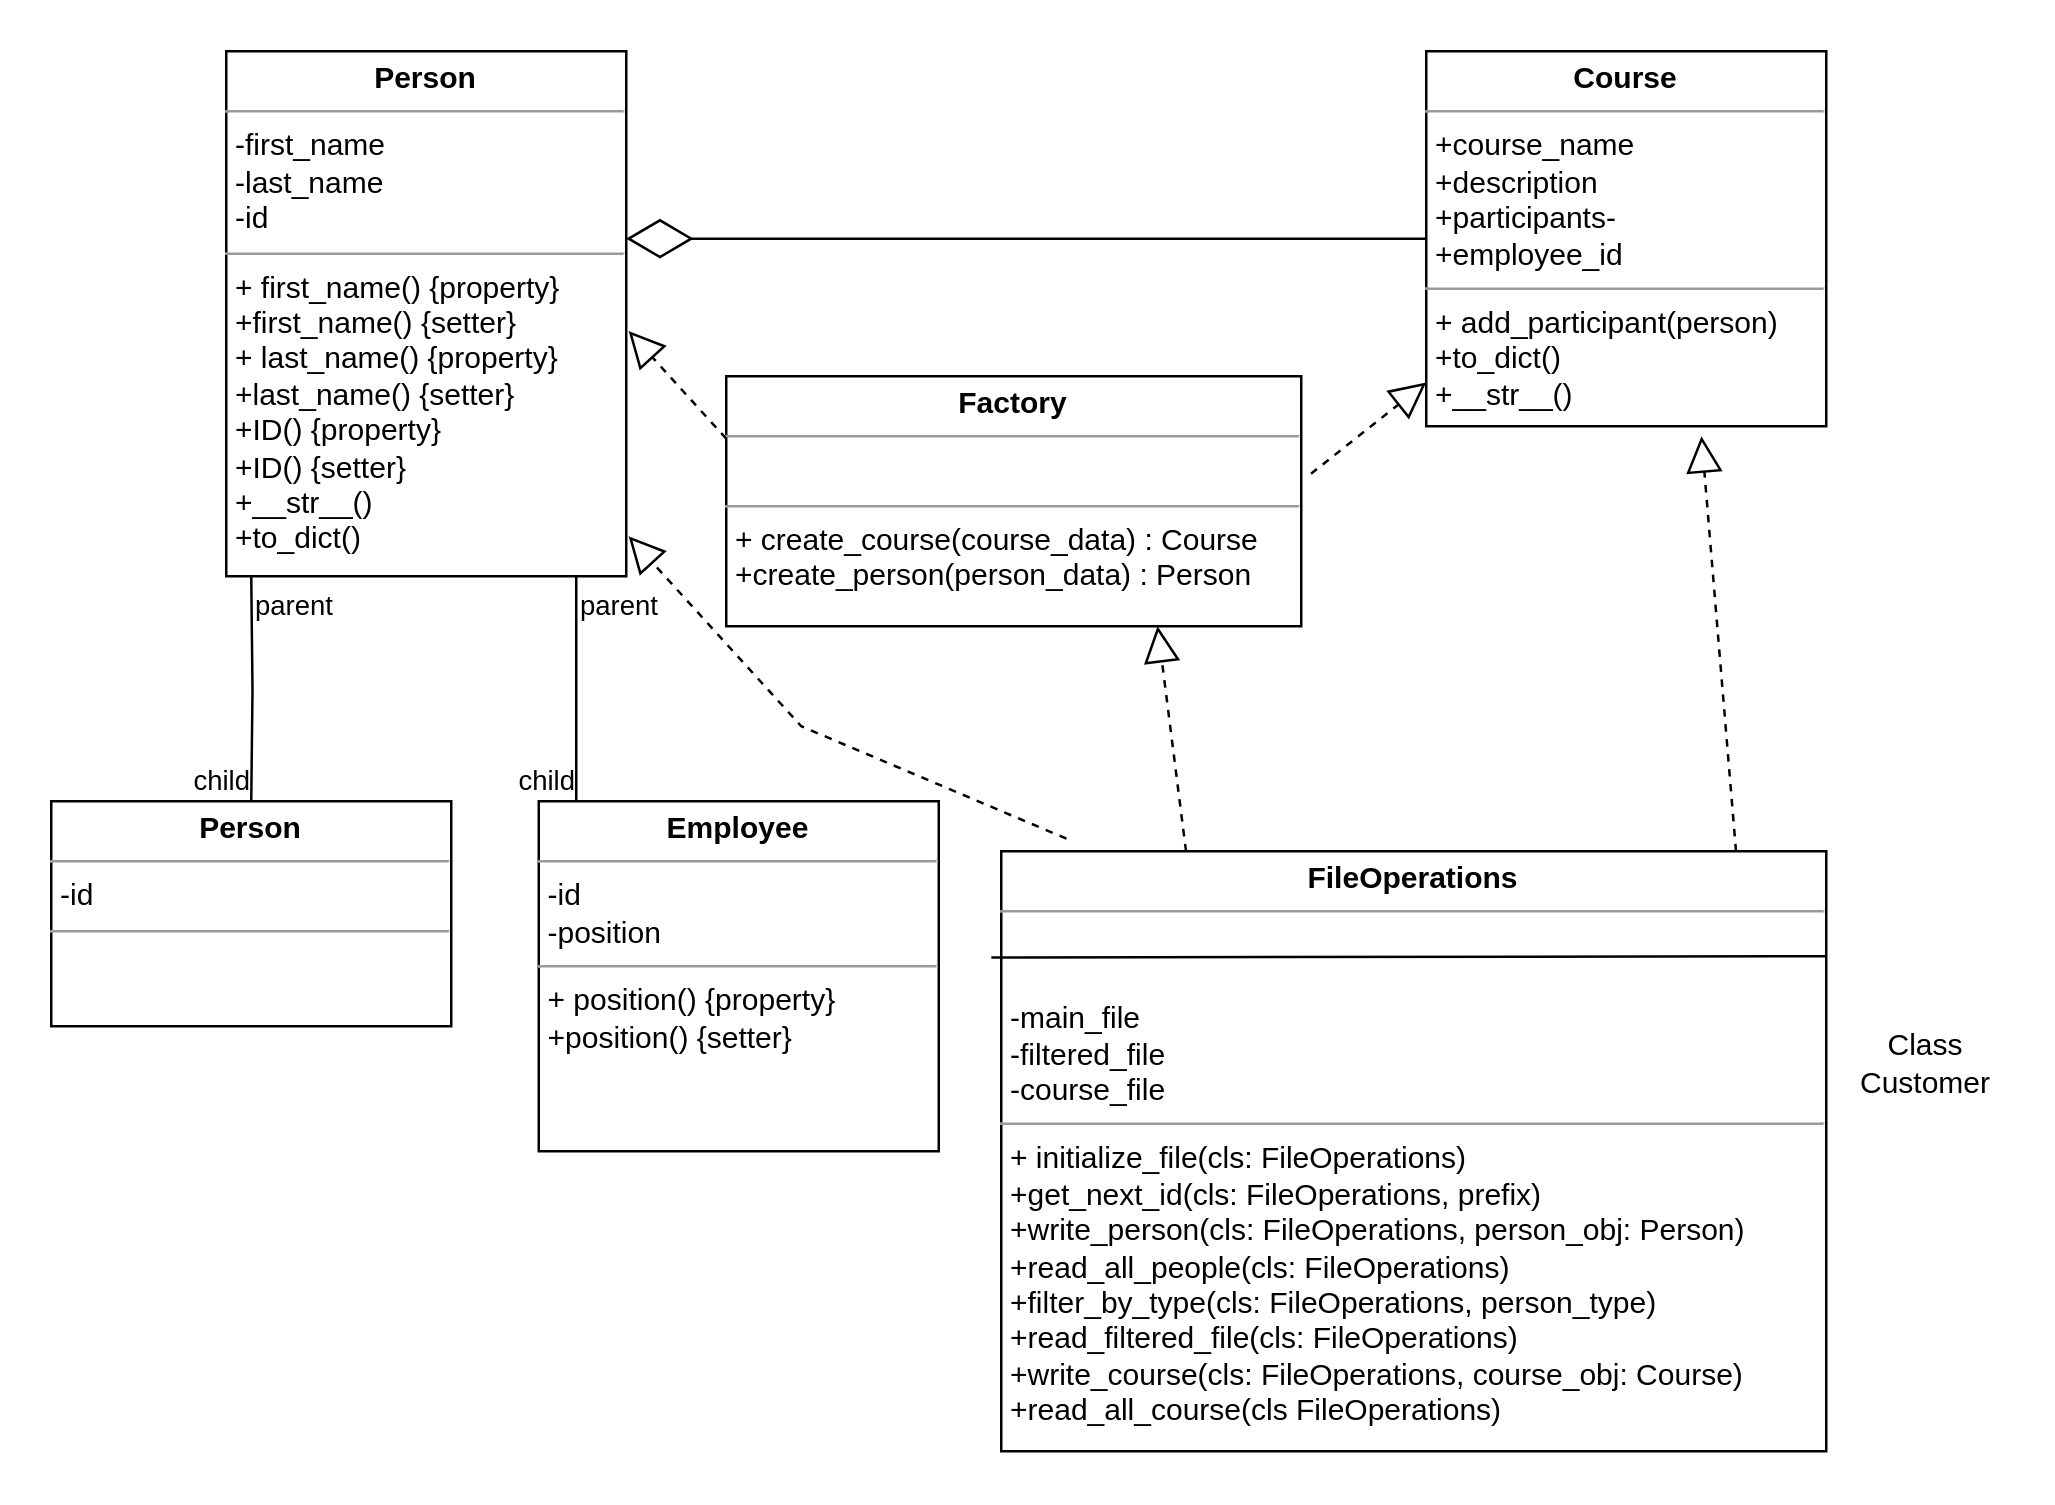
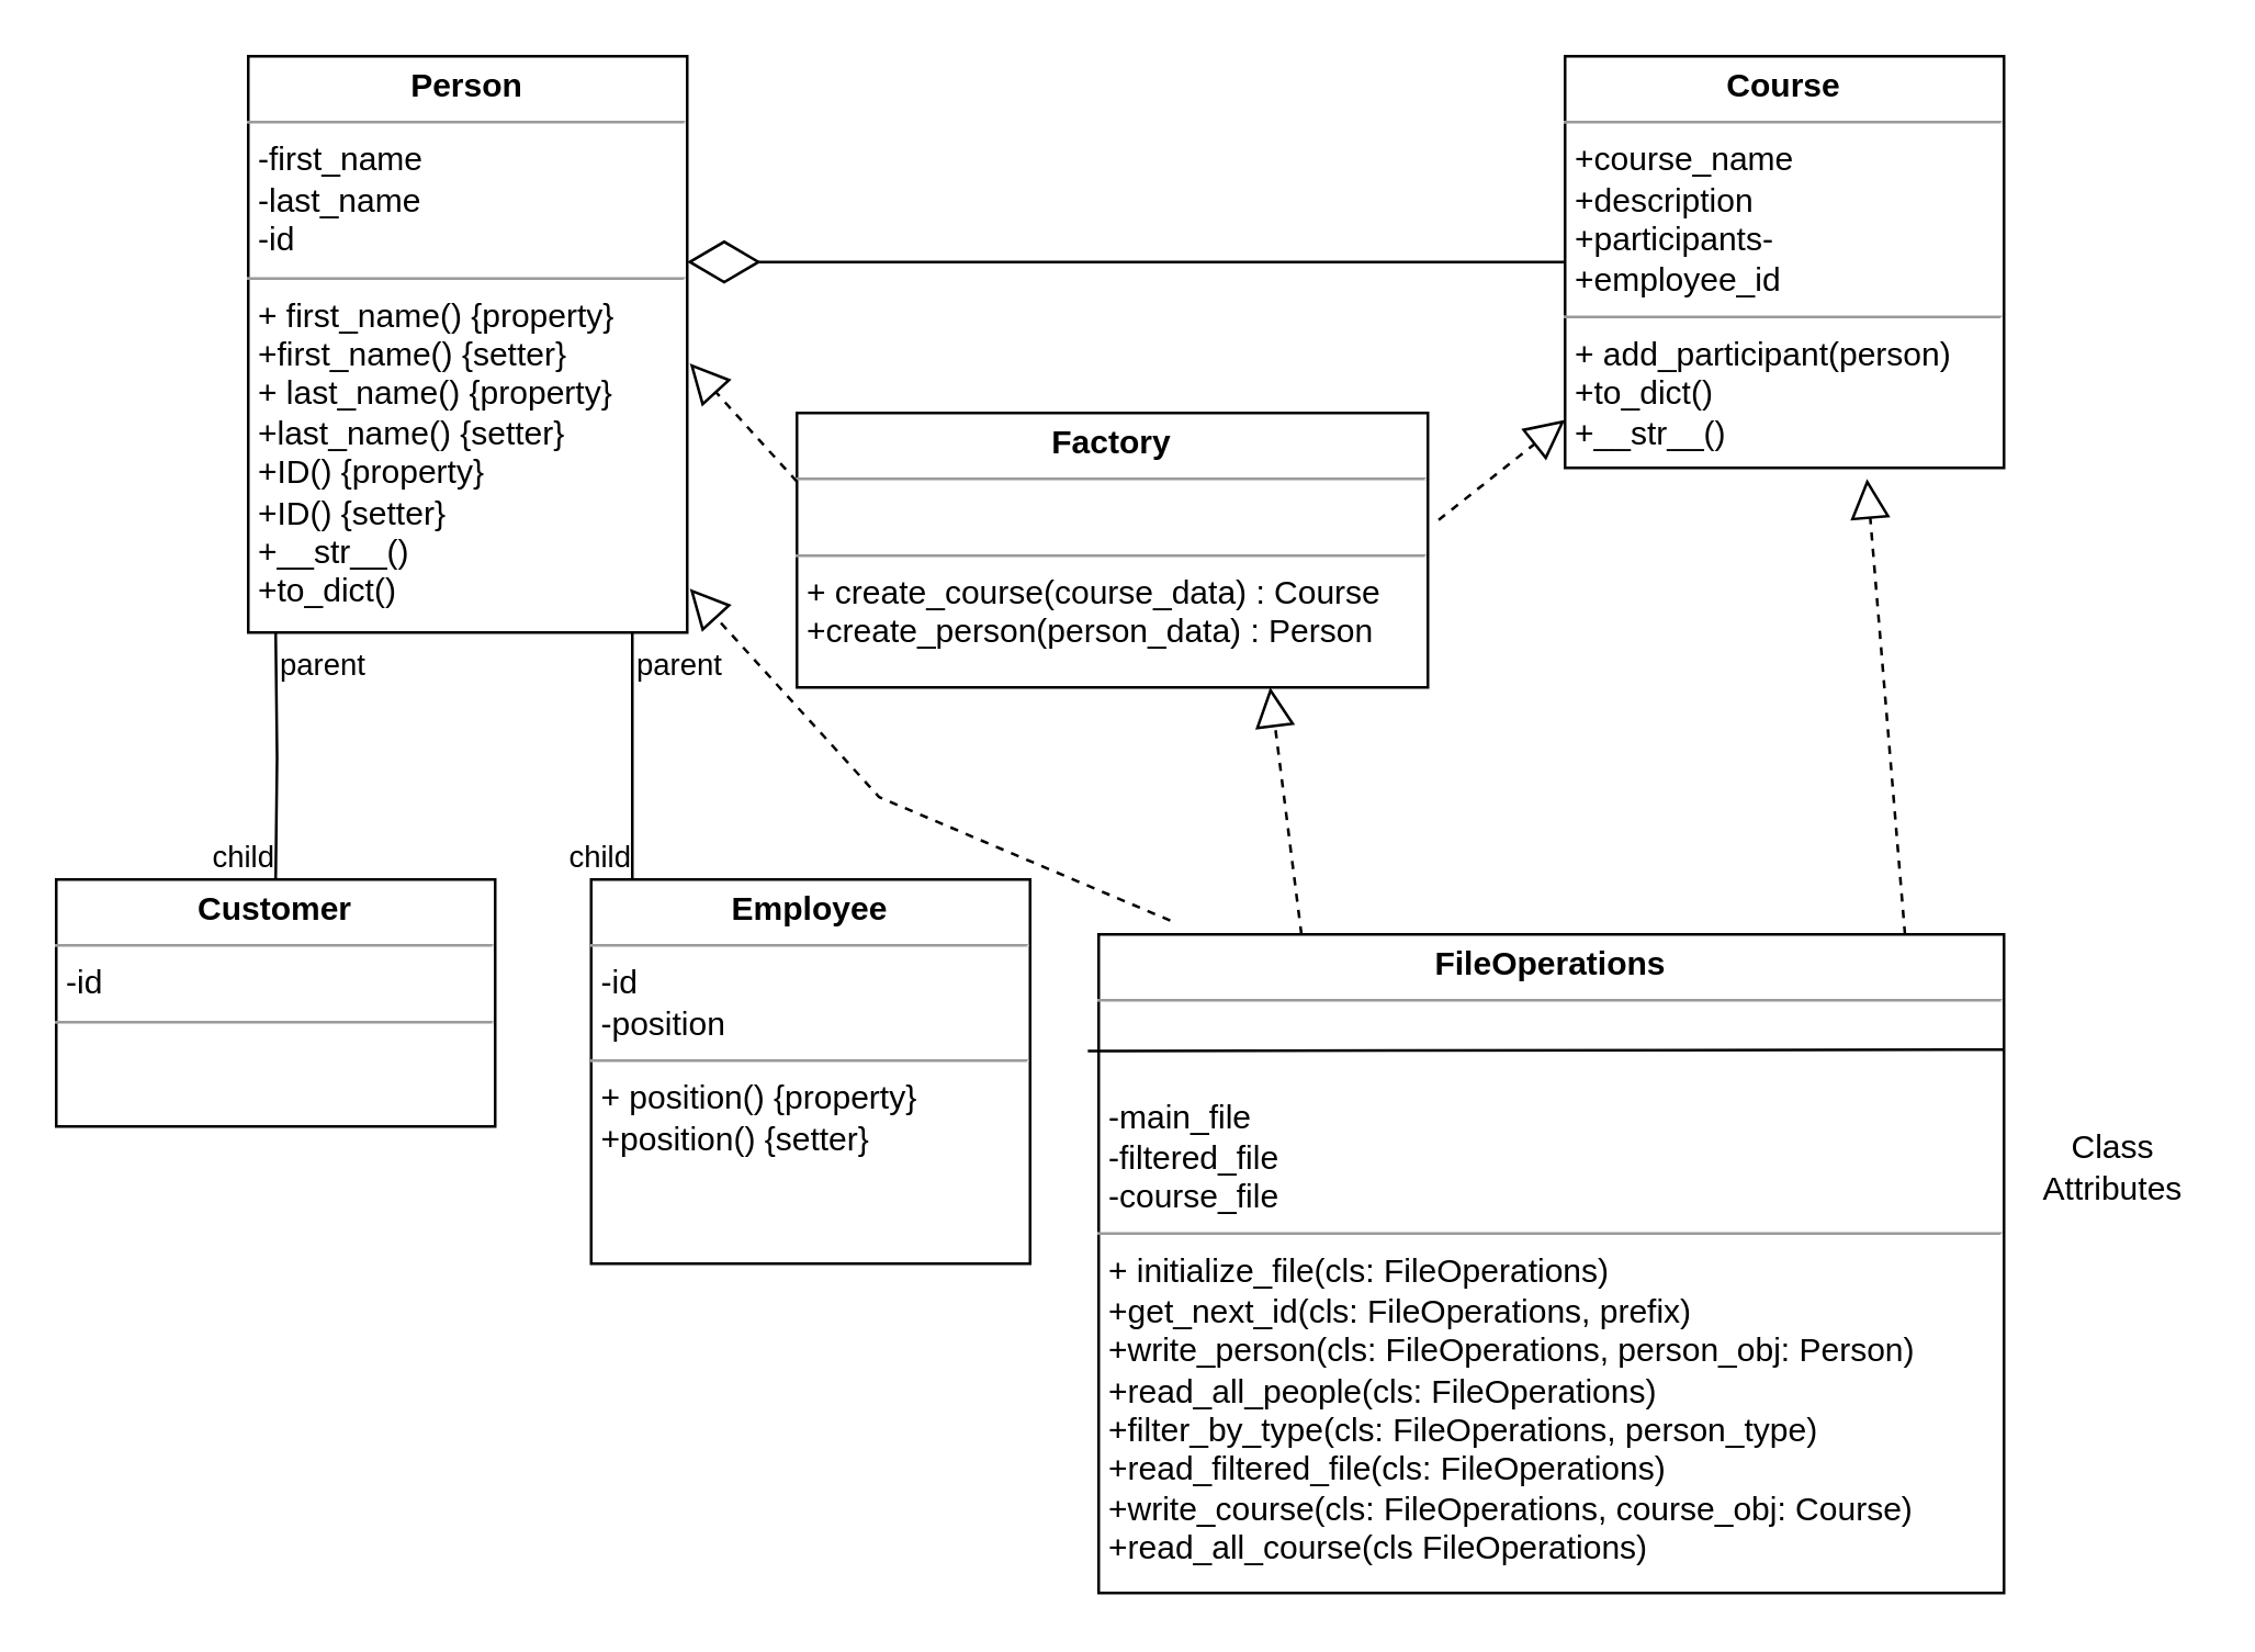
- <mxCell id="7" value="&lt;p style=&quot;margin:0px;margin-top:4px;text-align:center;&quot;&gt;&lt;b&gt;Person&lt;/b&gt;&lt;/p&gt;&lt;hr size=&quot;1&quot;&gt;&lt;p style=&quot;margin:0px;margin-left:4px;&quot;&gt;-id&lt;/p&gt;&lt;hr size=&quot;1&quot;&gt;&lt;p style=&quot;margin:0px;margin-left:4px;&quot;&gt;&lt;br&gt;&lt;/p&gt;" style="verticalAlign=top;align=left;overflow=fill;fontSize=12;fontFamily=Helvetica;html=1;" vertex="1" parent="1"><mxGeometry x="20" y="320" width="160" height="90" as="geometry" /></mxCell>
+ <mxCell id="7" value="&lt;p style=&quot;margin:0px;margin-top:4px;text-align:center;&quot;&gt;&lt;b&gt;Customer&lt;/b&gt;&lt;/p&gt;&lt;hr size=&quot;1&quot;&gt;&lt;p style=&quot;margin:0px;margin-left:4px;&quot;&gt;-id&lt;/p&gt;&lt;hr size=&quot;1&quot;&gt;&lt;p style=&quot;margin:0px;margin-left:4px;&quot;&gt;&lt;br&gt;&lt;/p&gt;" style="verticalAlign=top;align=left;overflow=fill;fontSize=12;fontFamily=Helvetica;html=1;" vertex="1" parent="1"><mxGeometry x="20" y="320" width="160" height="90" as="geometry" /></mxCell>
- <mxCell id="9" value="Class Customer" style="text;html=1;strokeColor=none;fillColor=none;align=center;verticalAlign=middle;whiteSpace=wrap;rounded=0;" vertex="1" parent="1"><mxGeometry x="740" y="410" width="60" height="30" as="geometry" /></mxCell>
+ <mxCell id="9" value="Class Attributes" style="text;html=1;strokeColor=none;fillColor=none;align=center;verticalAlign=middle;whiteSpace=wrap;rounded=0;" vertex="1" parent="1"><mxGeometry x="740" y="410" width="60" height="30" as="geometry" /></mxCell>
